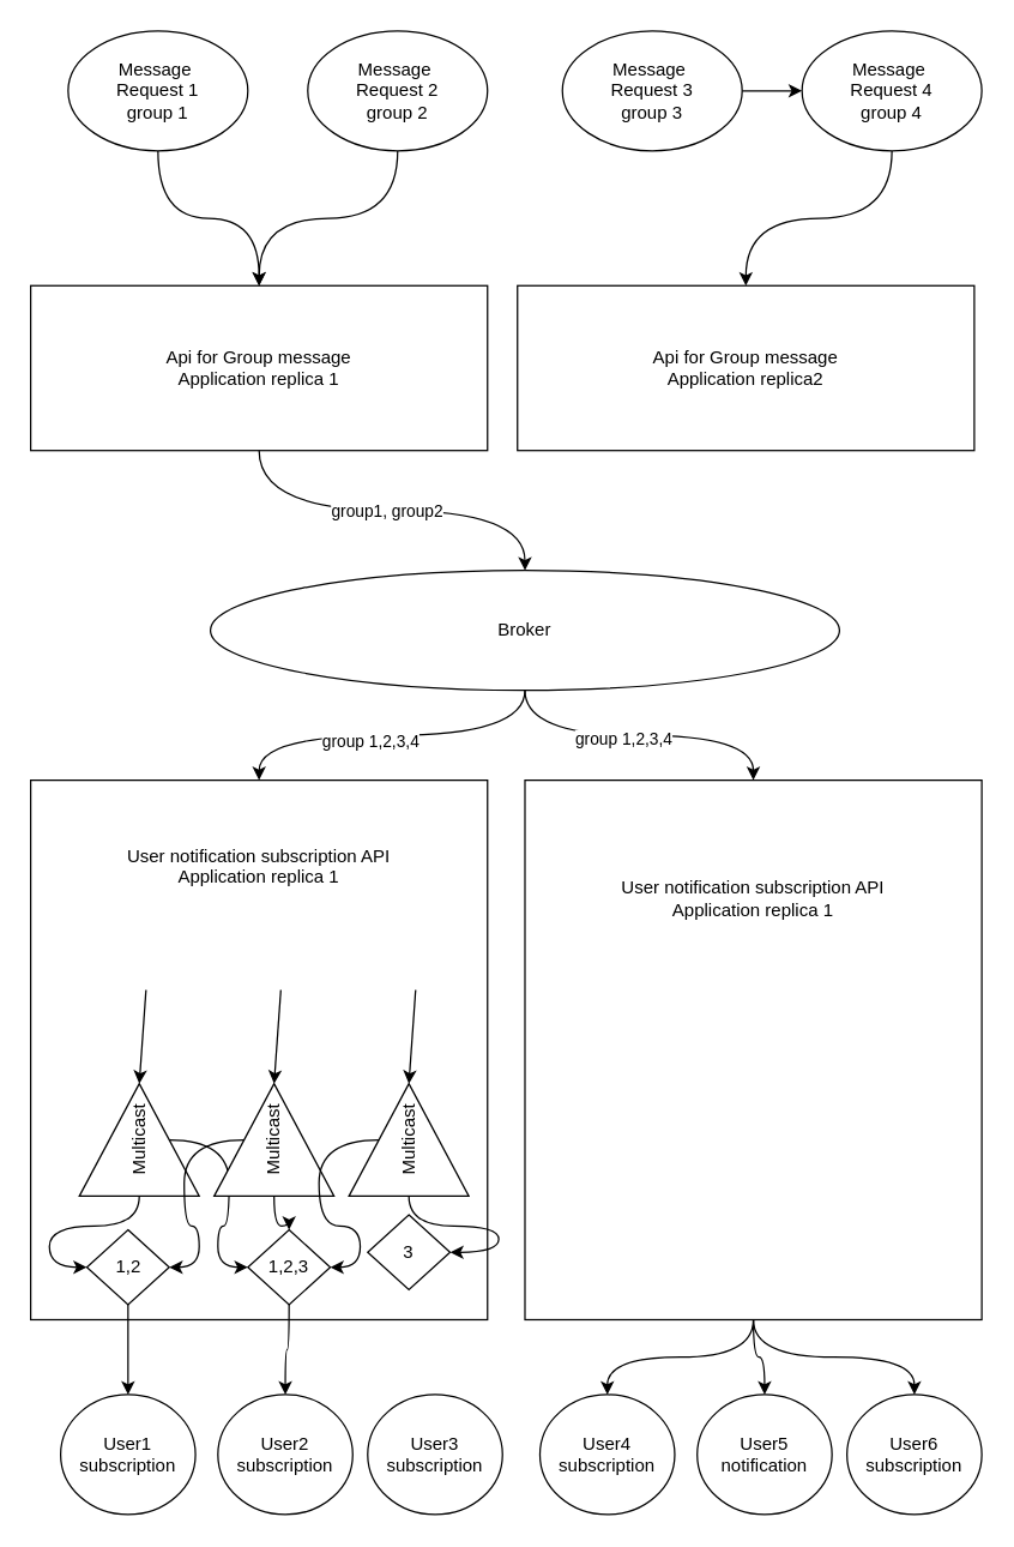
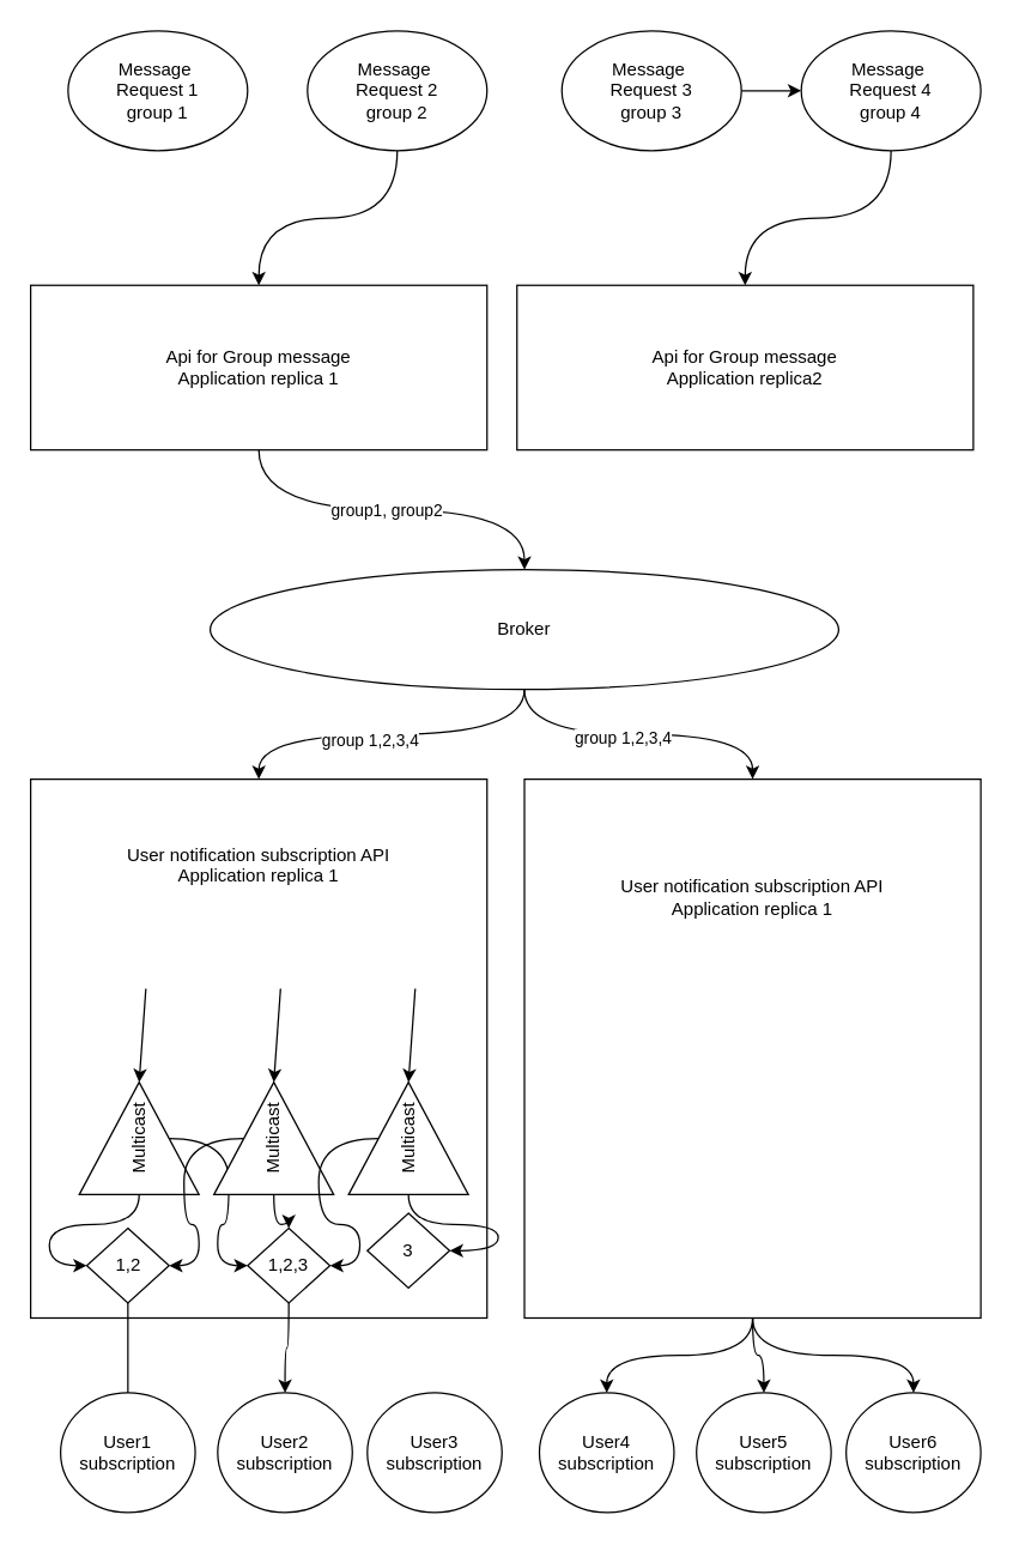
- <mxCell id="5" value="" style="edgeStyle=orthogonalEdgeStyle;curved=1;rounded=0;orthogonalLoop=1;jettySize=auto;html=1;" edge="1" parent="1" source="6" target="4"><mxGeometry relative="1" as="geometry" /></mxCell>
- <mxCell id="37" style="edgeStyle=orthogonalEdgeStyle;curved=1;rounded=0;orthogonalLoop=1;jettySize=auto;html=1;entryX=0.5;entryY=0;entryDx=0;entryDy=0;" edge="1" parent="1" source="38" target="36"><mxGeometry relative="1" as="geometry" /></mxCell>
+ <mxCell id="37" style="edgeStyle=orthogonalEdgeStyle;curved=1;rounded=0;orthogonalLoop=1;jettySize=auto;html=1;entryX=0.5;entryY=0;entryDx=0;entryDy=0;endArrow=none;" edge="1" parent="1" source="38" target="36"><mxGeometry relative="1" as="geometry" /></mxCell>
- <mxCell id="45" value="User5&lt;br&gt;notification" style="ellipse;whiteSpace=wrap;html=1;" vertex="1" parent="1"><mxGeometry x="465" y="930" width="90" height="80" as="geometry" /></mxCell>
+ <mxCell id="45" value="User5&lt;br&gt;subscription" style="ellipse;whiteSpace=wrap;html=1;" vertex="1" parent="1"><mxGeometry x="465" y="930" width="90" height="80" as="geometry" /></mxCell>
